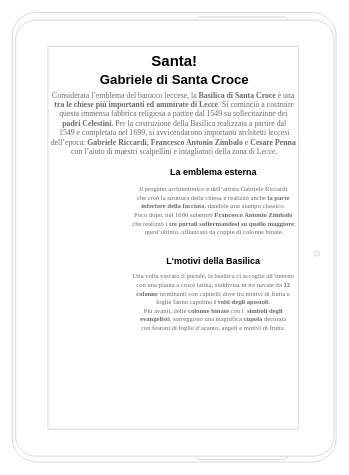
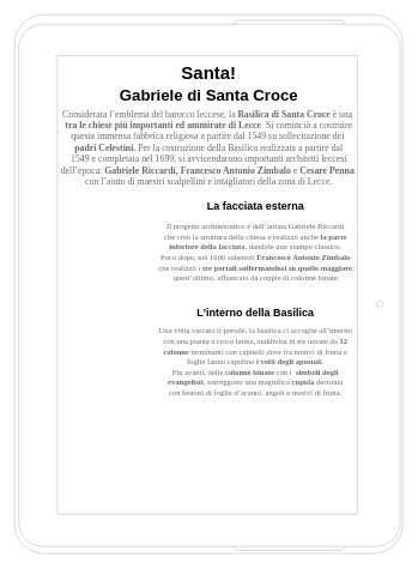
- <mxCell id="8" value="&lt;font style=&quot;font-size: 15px&quot;&gt;&lt;b&gt;La emblema esterna&lt;/b&gt;&lt;/font&gt;" style="text;html=1;resizable=0;autosize=1;align=center;verticalAlign=middle;points=[];fillColor=none;strokeColor=none;rounded=0;" vertex="1" parent="1"><mxGeometry x="280" y="275" width="150" height="20" as="geometry" /></mxCell>
+ <mxCell id="8" value="&lt;font style=&quot;font-size: 15px&quot;&gt;&lt;b&gt;La facciata esterna&lt;/b&gt;&lt;/font&gt;" style="text;html=1;resizable=0;autosize=1;align=center;verticalAlign=middle;points=[];fillColor=none;strokeColor=none;rounded=0;" vertex="1" parent="1"><mxGeometry x="280" y="275" width="150" height="20" as="geometry" /></mxCell>
- <mxCell id="11" value="&lt;b&gt;&lt;font style=&quot;font-size: 15px&quot;&gt;L'motivi della Basilica&lt;/font&gt;&lt;/b&gt;" style="text;html=1;resizable=0;autosize=1;align=center;verticalAlign=middle;points=[];fillColor=none;strokeColor=none;rounded=0;" vertex="1" parent="1"><mxGeometry x="265" y="425" width="180" height="20" as="geometry" /></mxCell>
+ <mxCell id="11" value="&lt;b&gt;&lt;font style=&quot;font-size: 15px&quot;&gt;L'interno della Basilica&lt;/font&gt;&lt;/b&gt;" style="text;html=1;resizable=0;autosize=1;align=center;verticalAlign=middle;points=[];fillColor=none;strokeColor=none;rounded=0;" vertex="1" parent="1"><mxGeometry x="265" y="425" width="180" height="20" as="geometry" /></mxCell>
